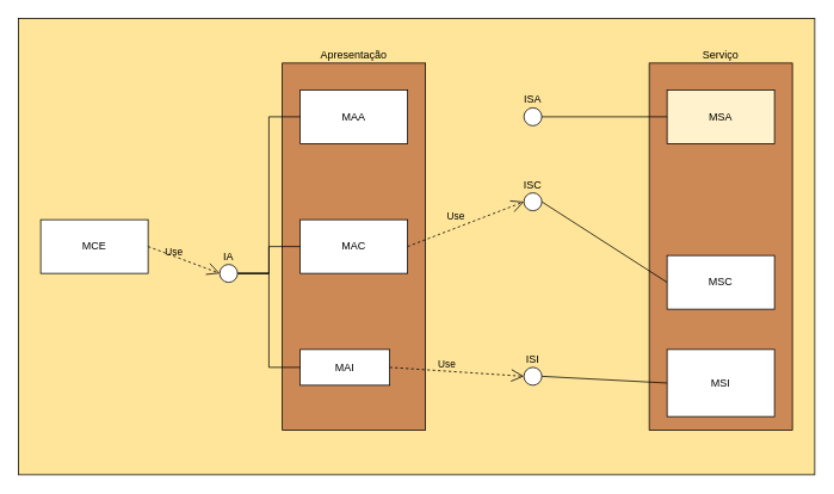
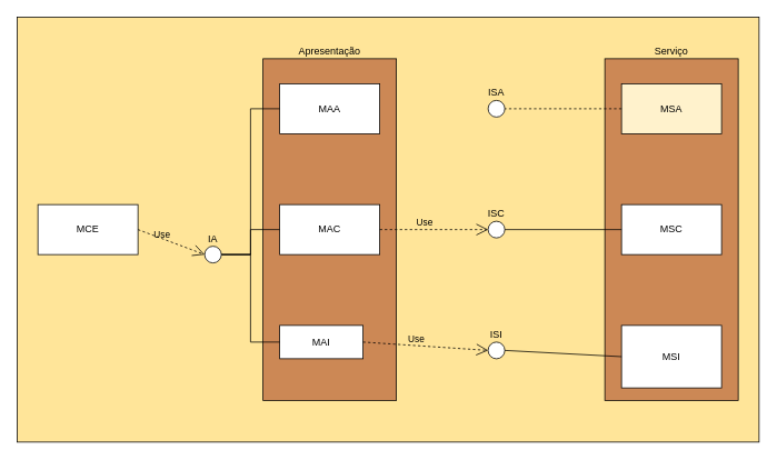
- <mxCell id="16" value="" style="endArrow=none;html=1;rounded=0;entryX=1;entryY=0.5;entryDx=0;entryDy=0;exitX=0;exitY=0.5;exitDx=0;exitDy=0;" edge="1" parent="1" source="6" target="15"><mxGeometry width="50" height="50" relative="1" as="geometry"><mxPoint x="825" y="110" as="sourcePoint" /><mxPoint x="875" y="60" as="targetPoint" /></mxGeometry></mxCell>
+ <mxCell id="16" value="" style="endArrow=none;html=1;rounded=0;entryX=1;entryY=0.5;entryDx=0;entryDy=0;exitX=0;exitY=0.5;exitDx=0;exitDy=0;dashed=1;" edge="1" parent="1" source="6" target="15"><mxGeometry width="50" height="50" relative="1" as="geometry"><mxPoint x="825" y="110" as="sourcePoint" /><mxPoint x="875" y="60" as="targetPoint" /></mxGeometry></mxCell>
- <mxCell id="21" value="ISC" style="ellipse;whiteSpace=wrap;html=1;aspect=fixed;labelPosition=center;verticalLabelPosition=top;align=center;verticalAlign=bottom;" vertex="1" parent="1"><mxGeometry x="585" y="215" width="20" height="20" as="geometry" /></mxCell>
+ <mxCell id="21" value="ISC" style="ellipse;whiteSpace=wrap;html=1;aspect=fixed;labelPosition=center;verticalLabelPosition=top;align=center;verticalAlign=bottom;" vertex="1" parent="1"><mxGeometry x="585" y="265" width="20" height="20" as="geometry" /></mxCell>
- <mxCell id="7" value="MSC" style="rounded=0;whiteSpace=wrap;html=1;" vertex="1" parent="1"><mxGeometry x="745" y="285" width="120" height="60" as="geometry" /></mxCell>
+ <mxCell id="7" value="MSC" style="rounded=0;whiteSpace=wrap;html=1;" vertex="1" parent="1"><mxGeometry x="745" y="245" width="120" height="60" as="geometry" /></mxCell>
